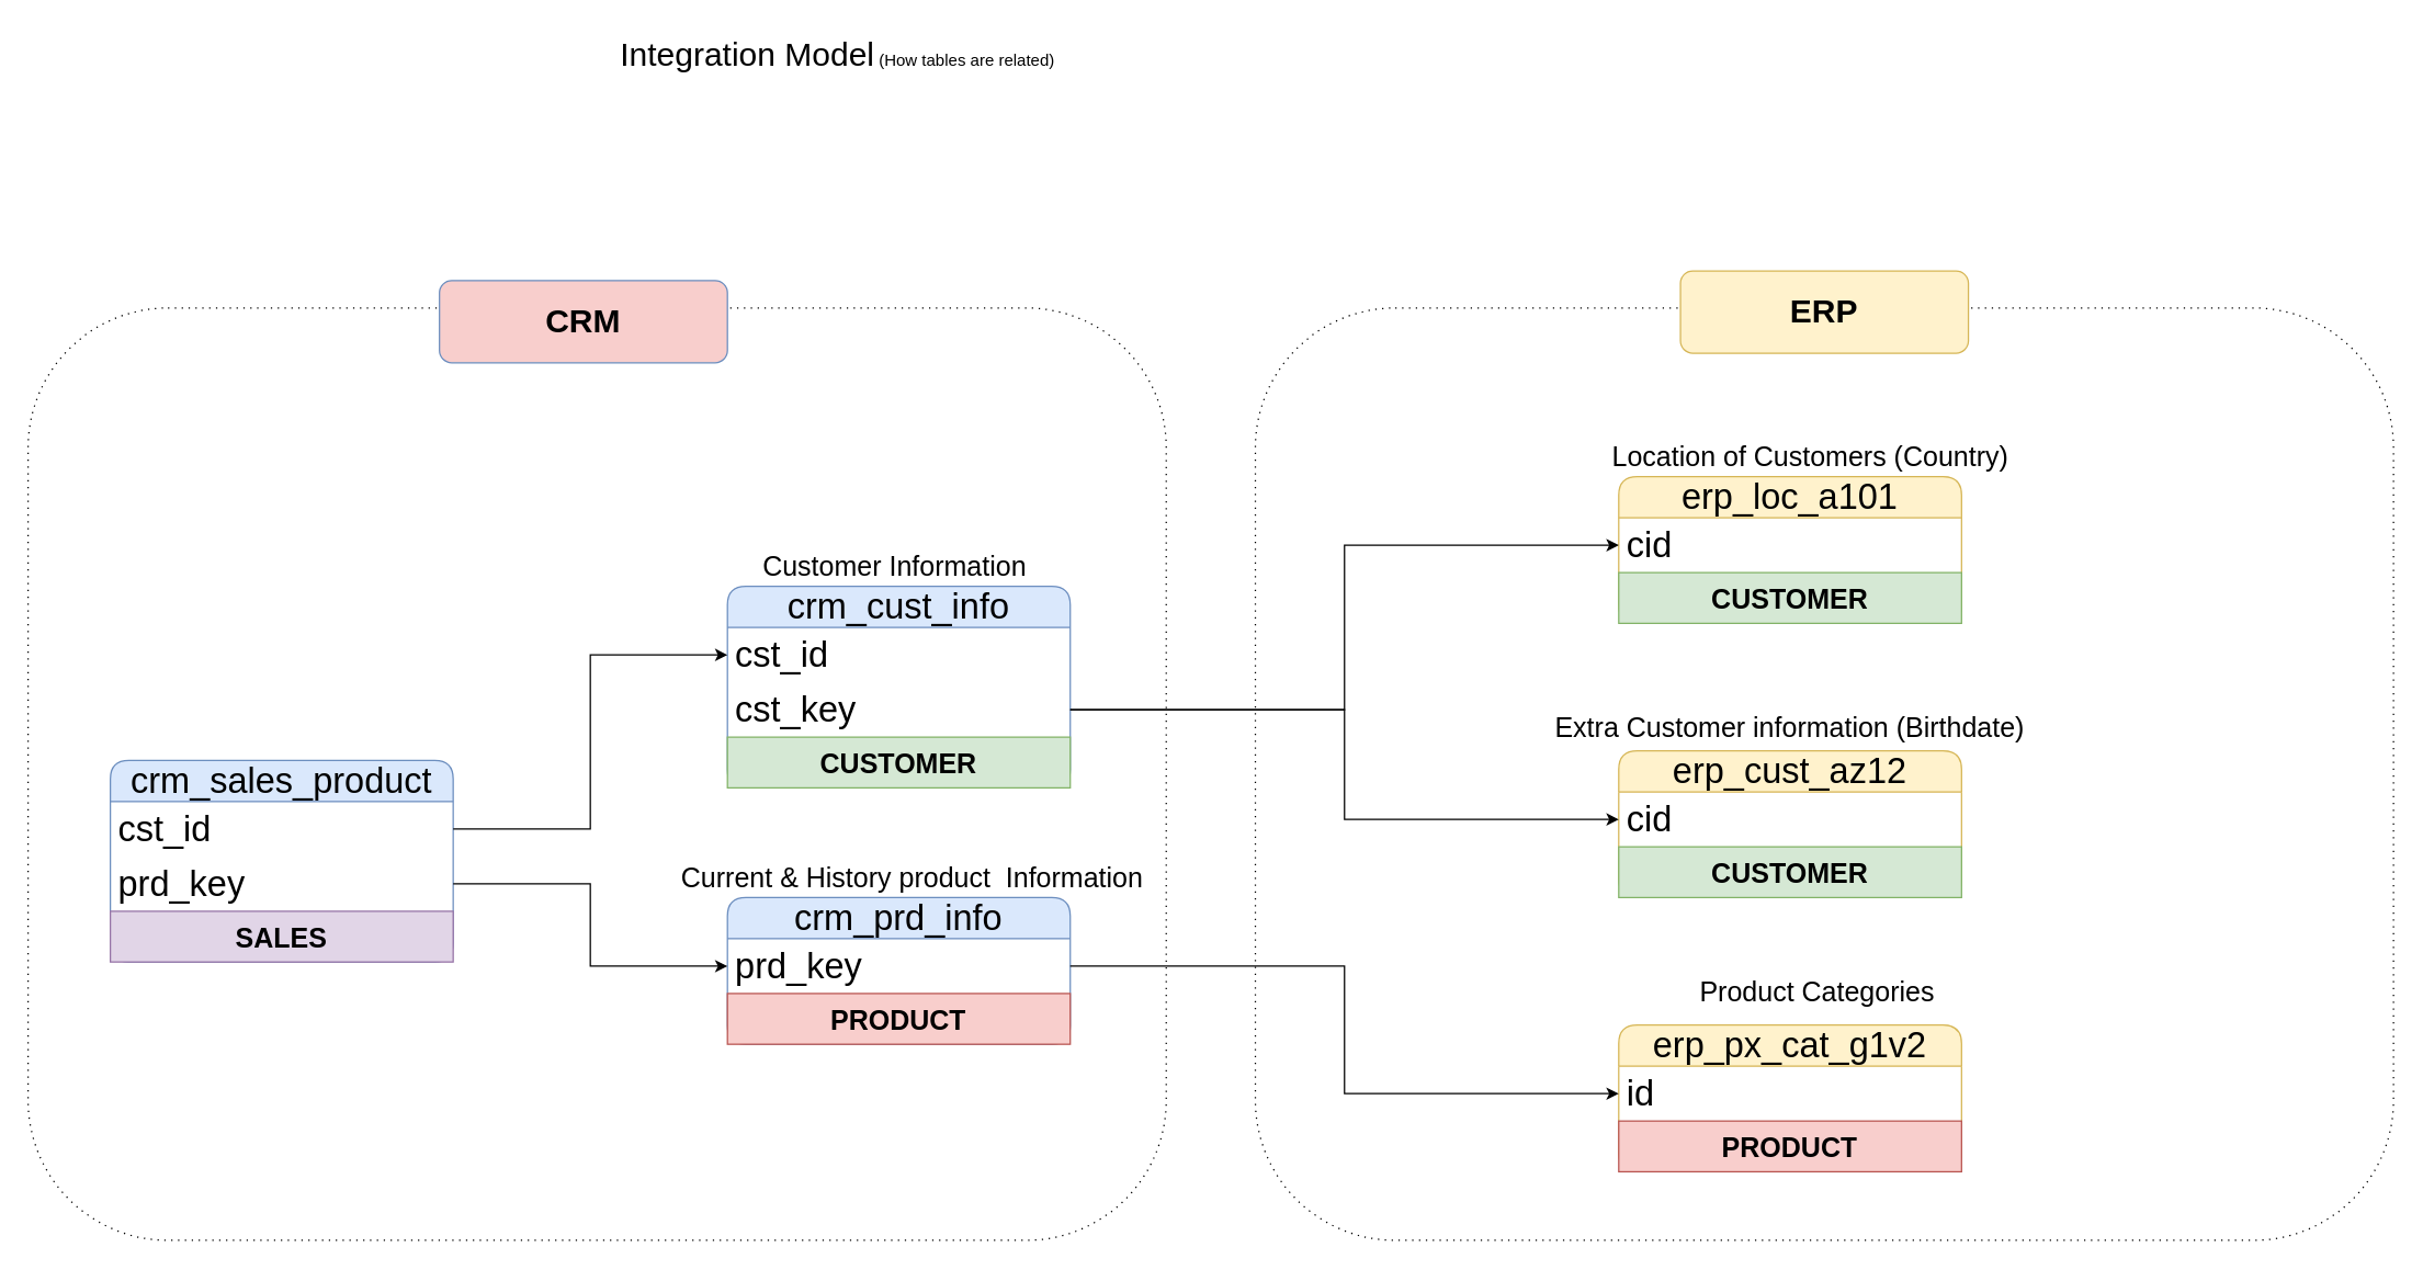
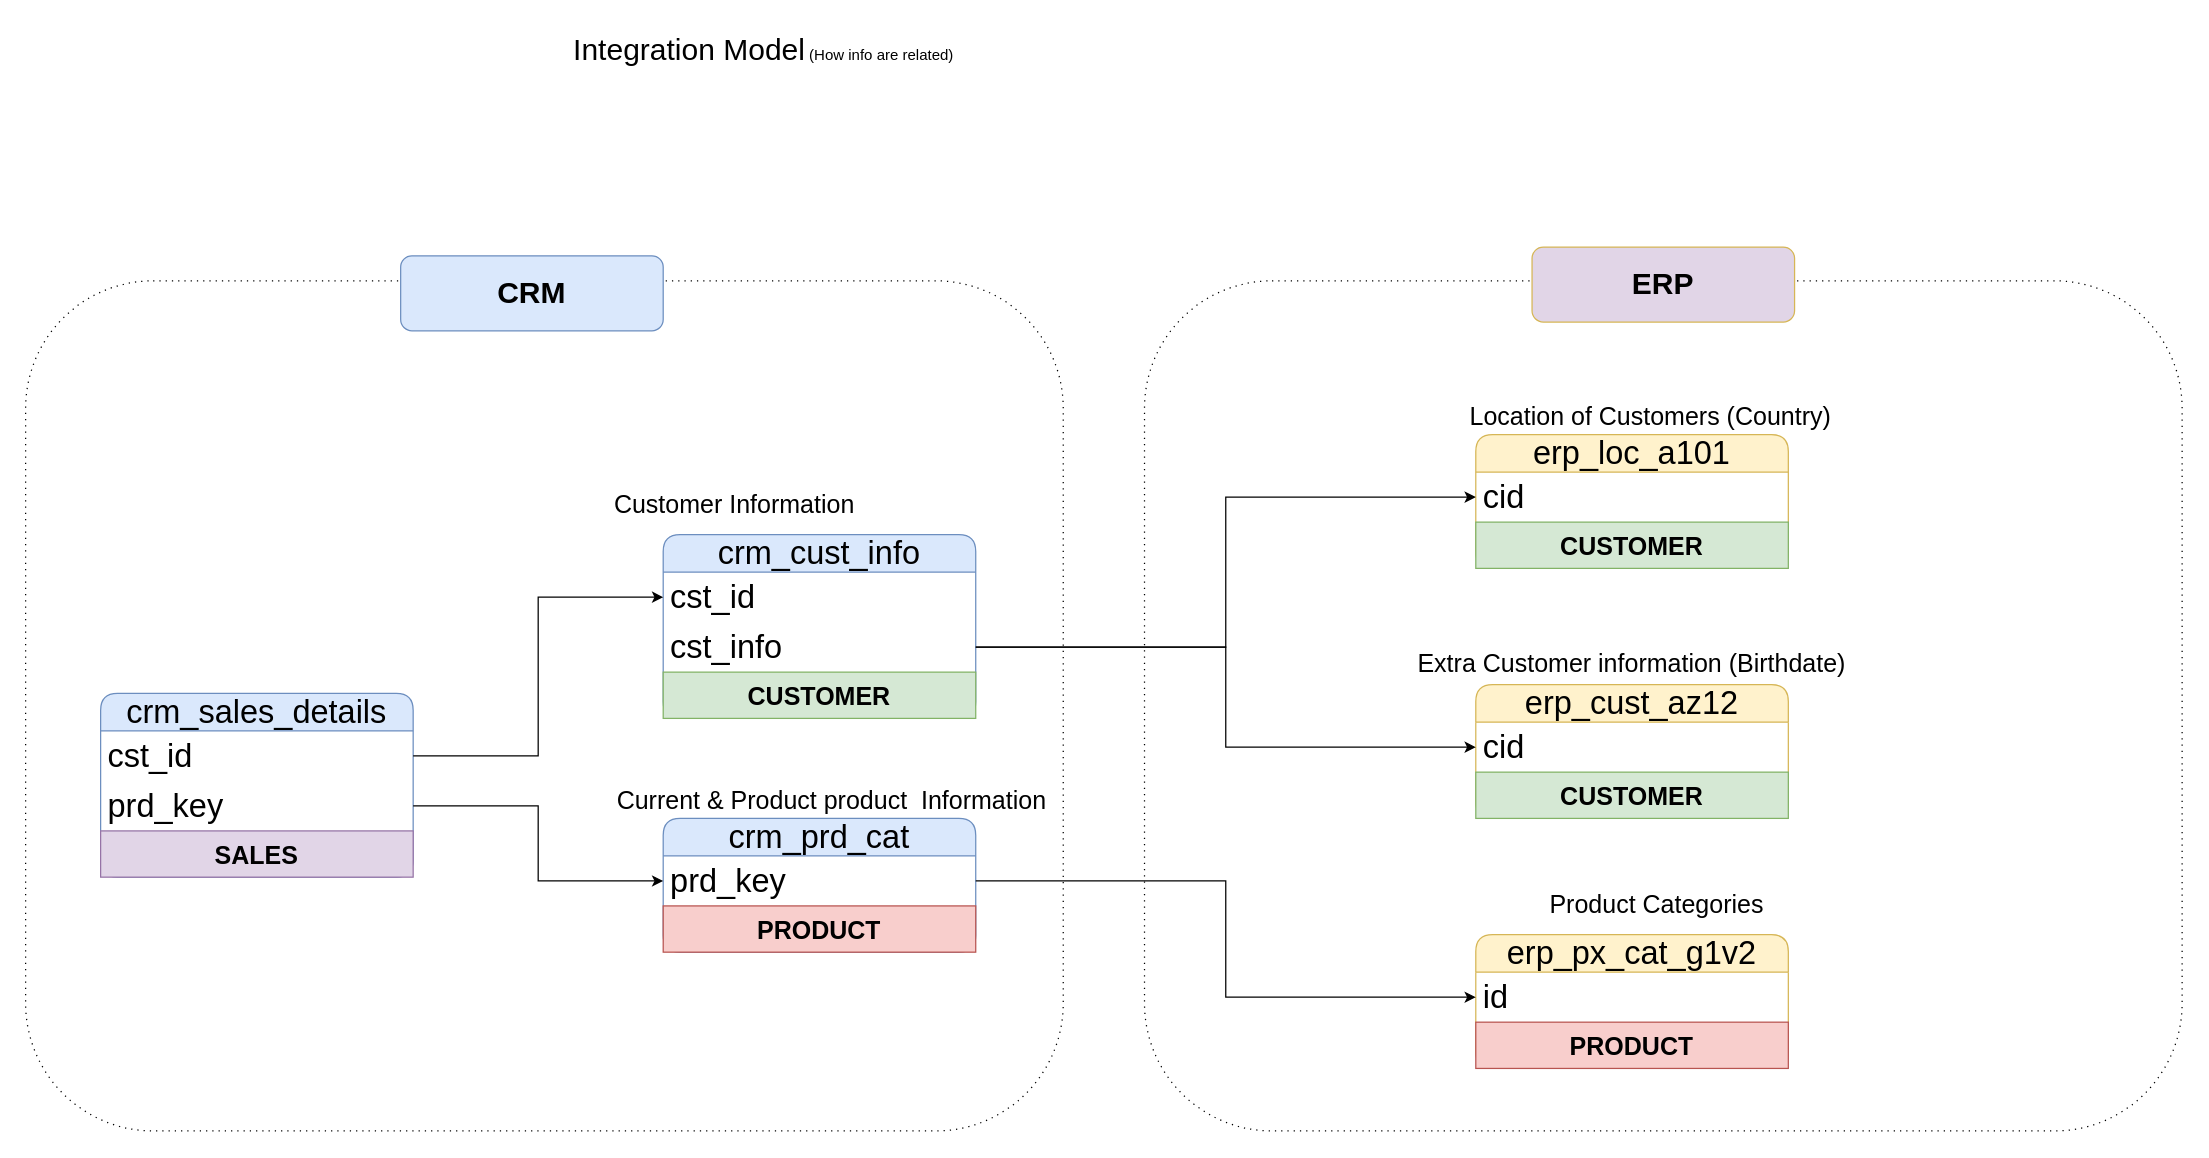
- <mxCell id="4" value="&lt;font style=&quot;font-size: 24px;&quot;&gt;Integration Model&lt;/font&gt; (How tables are related)" style="text;html=1;align=center;verticalAlign=middle;resizable=0;points=[];autosize=1;strokeColor=none;fillColor=none;" parent="1" vertex="1"><mxGeometry x="440" y="20" width="340" height="40" as="geometry" /></mxCell>
+ <mxCell id="4" value="&lt;font style=&quot;font-size: 24px;&quot;&gt;Integration Model&lt;/font&gt; (How info are related)" style="text;html=1;align=center;verticalAlign=middle;resizable=0;points=[];autosize=1;strokeColor=none;fillColor=none;" parent="1" vertex="1"><mxGeometry x="440" y="20" width="340" height="40" as="geometry" /></mxCell>
- <mxCell id="37" value="&lt;span style=&quot;font-size: 24px;&quot;&gt;&lt;b&gt;ERP&lt;/b&gt;&lt;/span&gt;" style="rounded=1;whiteSpace=wrap;html=1;fillColor=#fff2cc;strokeColor=#d6b656;" parent="1" vertex="1"><mxGeometry x="1225" y="197" width="210" height="60" as="geometry" /></mxCell>
+ <mxCell id="37" value="&lt;span style=&quot;font-size: 24px;&quot;&gt;&lt;b&gt;ERP&lt;/b&gt;&lt;/span&gt;" style="rounded=1;whiteSpace=wrap;html=1;fillColor=#e1d5e7;strokeColor=#d6b656;" parent="1" vertex="1"><mxGeometry x="1225" y="197" width="210" height="60" as="geometry" /></mxCell>
- <mxCell id="36" value="&lt;b&gt;&lt;font style=&quot;font-size: 24px;&quot;&gt;CRM&lt;/font&gt;&lt;/b&gt;" style="rounded=1;whiteSpace=wrap;html=1;fillColor=#f8cecc;strokeColor=#6c8ebf;" parent="1" vertex="1"><mxGeometry x="320" y="204" width="210" height="60" as="geometry" /></mxCell>
+ <mxCell id="36" value="&lt;b&gt;&lt;font style=&quot;font-size: 24px;&quot;&gt;CRM&lt;/font&gt;&lt;/b&gt;" style="rounded=1;whiteSpace=wrap;html=1;fillColor=#dae8fc;strokeColor=#6c8ebf;" parent="1" vertex="1"><mxGeometry x="320" y="204" width="210" height="60" as="geometry" /></mxCell>
- <mxCell id="9" value="Customer Information&amp;nbsp;" style="text;html=1;align=center;verticalAlign=middle;whiteSpace=wrap;rounded=0;fontSize=20;" parent="1" vertex="1"><mxGeometry x="540" y="397" width="230" height="30" as="geometry" /></mxCell>
+ <mxCell id="9" value="Customer Information&amp;nbsp;" style="text;html=1;align=center;verticalAlign=middle;whiteSpace=wrap;rounded=0;fontSize=20;" parent="1" vertex="1"><mxGeometry x="475" y="387" width="230" height="30" as="geometry" /></mxCell>
- <mxCell id="7" value="cst_key" style="text;strokeColor=none;fillColor=none;align=left;verticalAlign=middle;spacingLeft=4;spacingRight=4;overflow=hidden;points=[[0,0.5],[1,0.5]];portConstraint=eastwest;rotatable=0;whiteSpace=wrap;html=1;fontSize=26;rounded=0;" parent="5" vertex="1"><mxGeometry y="70" width="250" height="40" as="geometry" /></mxCell>
+ <mxCell id="7" value="cst_info" style="text;strokeColor=none;fillColor=none;align=left;verticalAlign=middle;spacingLeft=4;spacingRight=4;overflow=hidden;points=[[0,0.5],[1,0.5]];portConstraint=eastwest;rotatable=0;whiteSpace=wrap;html=1;fontSize=26;rounded=0;" parent="5" vertex="1"><mxGeometry y="70" width="250" height="40" as="geometry" /></mxCell>
- <mxCell id="14" value="crm_sales_product" style="swimlane;fontStyle=0;childLayout=stackLayout;horizontal=1;startSize=30;horizontalStack=0;resizeParent=1;resizeParentMax=0;resizeLast=0;collapsible=1;marginBottom=0;whiteSpace=wrap;html=1;rounded=1;fillColor=#dae8fc;strokeColor=#6c8ebf;fontSize=26;" parent="1" vertex="1"><mxGeometry x="80" y="554" width="250" height="147" as="geometry" /></mxCell>
+ <mxCell id="14" value="crm_sales_details" style="swimlane;fontStyle=0;childLayout=stackLayout;horizontal=1;startSize=30;horizontalStack=0;resizeParent=1;resizeParentMax=0;resizeLast=0;collapsible=1;marginBottom=0;whiteSpace=wrap;html=1;rounded=1;fillColor=#dae8fc;strokeColor=#6c8ebf;fontSize=26;" parent="1" vertex="1"><mxGeometry x="80" y="554" width="250" height="147" as="geometry" /></mxCell>
- <mxCell id="13" value="Current &amp;amp; History product&amp;nbsp; Information" style="text;html=1;align=center;verticalAlign=middle;whiteSpace=wrap;rounded=0;fontSize=20;" parent="1" vertex="1"><mxGeometry x="470" y="624" width="390" height="30" as="geometry" /></mxCell>
+ <mxCell id="13" value="Current &amp;amp; Product product&amp;nbsp; Information" style="text;html=1;align=center;verticalAlign=middle;whiteSpace=wrap;rounded=0;fontSize=20;" parent="1" vertex="1"><mxGeometry x="470" y="624" width="390" height="30" as="geometry" /></mxCell>
- <mxCell id="10" value="crm_prd_info" style="swimlane;fontStyle=0;childLayout=stackLayout;horizontal=1;startSize=30;horizontalStack=0;resizeParent=1;resizeParentMax=0;resizeLast=0;collapsible=1;marginBottom=0;whiteSpace=wrap;html=1;rounded=1;fillColor=#dae8fc;strokeColor=#6c8ebf;fontSize=26;" parent="1" vertex="1"><mxGeometry x="530" y="654" width="250" height="107" as="geometry" /></mxCell>
+ <mxCell id="10" value="crm_prd_cat" style="swimlane;fontStyle=0;childLayout=stackLayout;horizontal=1;startSize=30;horizontalStack=0;resizeParent=1;resizeParentMax=0;resizeLast=0;collapsible=1;marginBottom=0;whiteSpace=wrap;html=1;rounded=1;fillColor=#dae8fc;strokeColor=#6c8ebf;fontSize=26;" parent="1" vertex="1"><mxGeometry x="530" y="654" width="250" height="107" as="geometry" /></mxCell>
